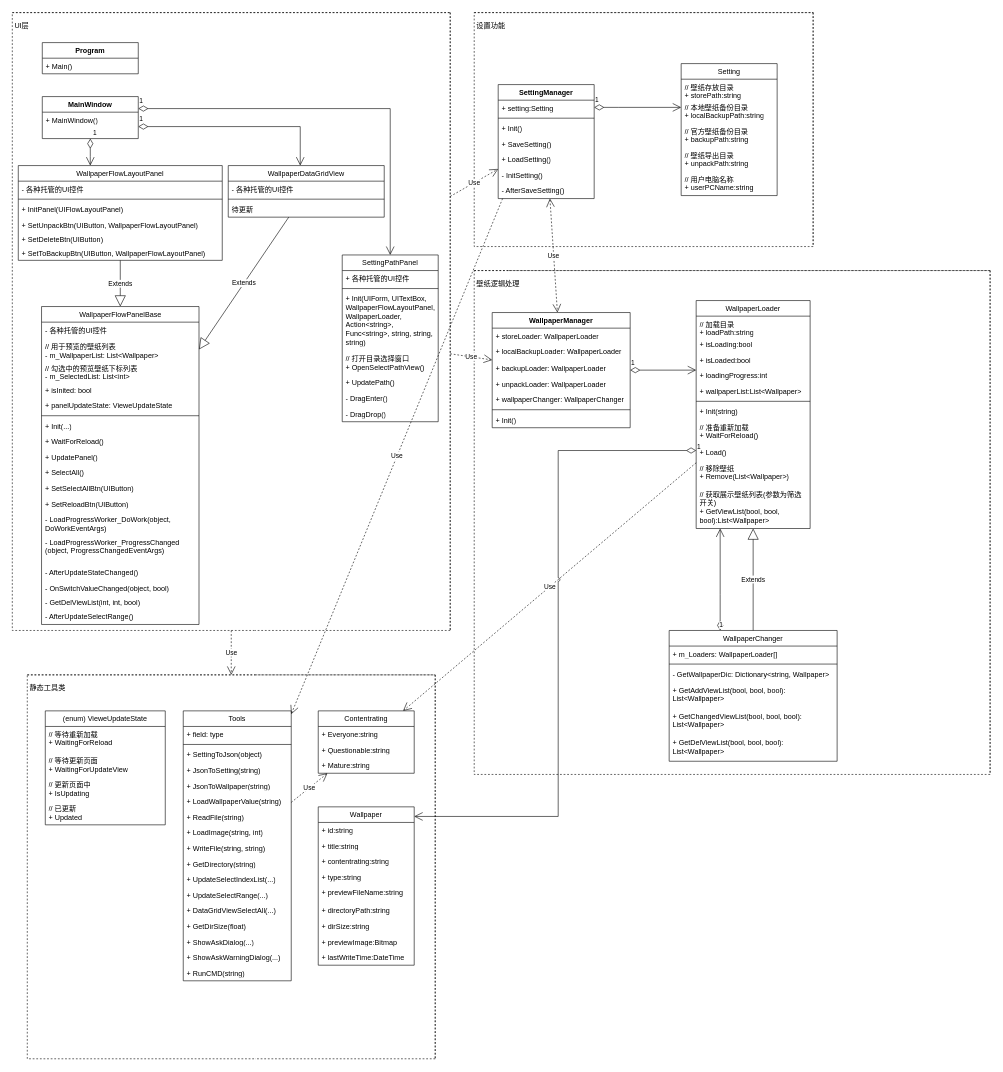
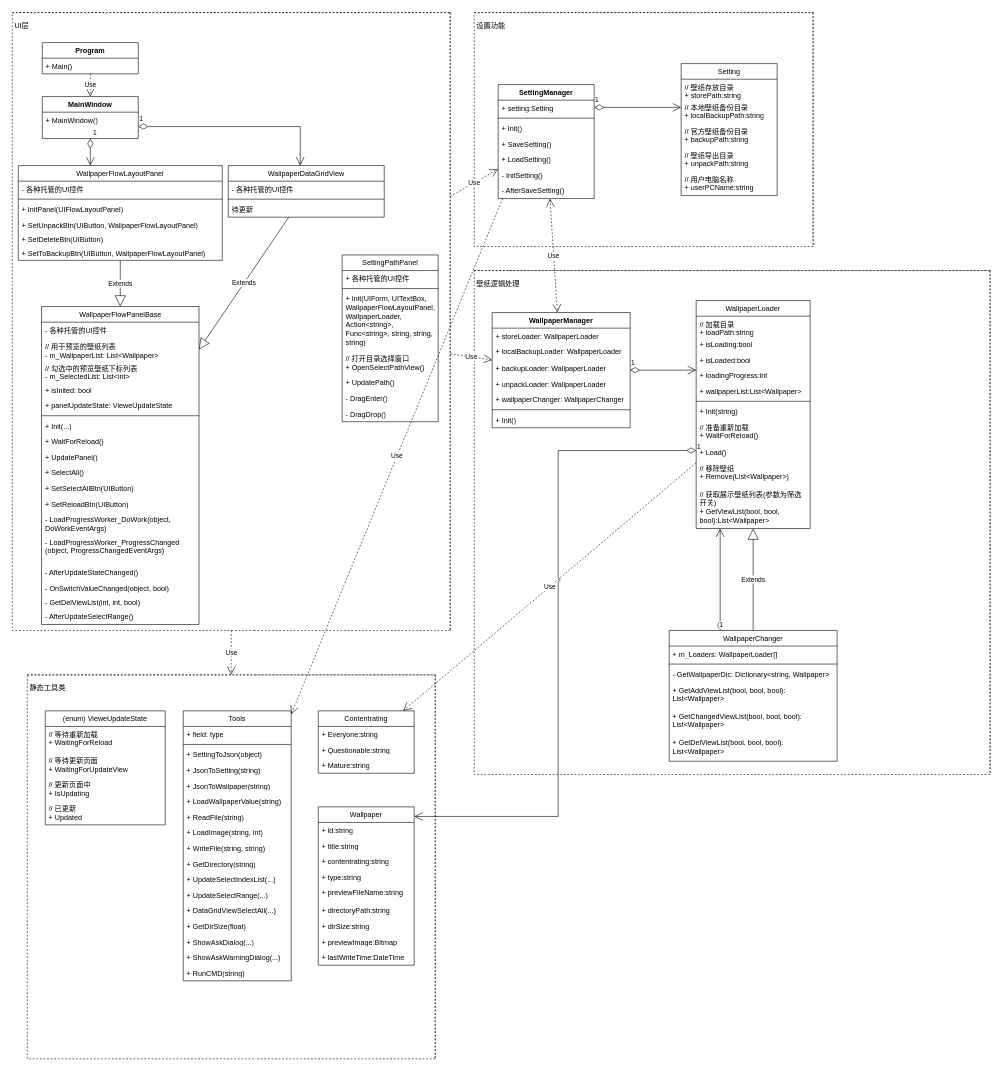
+ <mxCell id="97" value="Use" style="endArrow=open;endSize=12;dashed=1;html=1;rounded=0;" parent="91" source="94" target="95" edge="1"><mxGeometry width="160" relative="1" as="geometry"><mxPoint x="250" y="240" as="sourcePoint" /><mxPoint x="410" y="240" as="targetPoint" /></mxGeometry></mxCell>
- <mxCell id="106" value="1" style="endArrow=open;html=1;endSize=12;startArrow=diamondThin;startSize=14;startFill=0;edgeStyle=orthogonalEdgeStyle;align=left;verticalAlign=bottom;rounded=0;" parent="91" source="95" target="98" edge="1"><mxGeometry x="-1" y="3" relative="1" as="geometry"><mxPoint x="190" y="510" as="sourcePoint" /><mxPoint x="350" y="510" as="targetPoint" /><Array as="points"><mxPoint x="630" y="160" /></Array></mxGeometry></mxCell>
- <mxCell id="26" value="Use" style="endArrow=open;endSize=12;dashed=1;html=1;rounded=0;" parent="2" source="4" target="22" edge="1"><mxGeometry width="160" relative="1" as="geometry"><mxPoint x="70" y="30" as="sourcePoint" /><mxPoint x="230" y="30" as="targetPoint" /></mxGeometry></mxCell>
